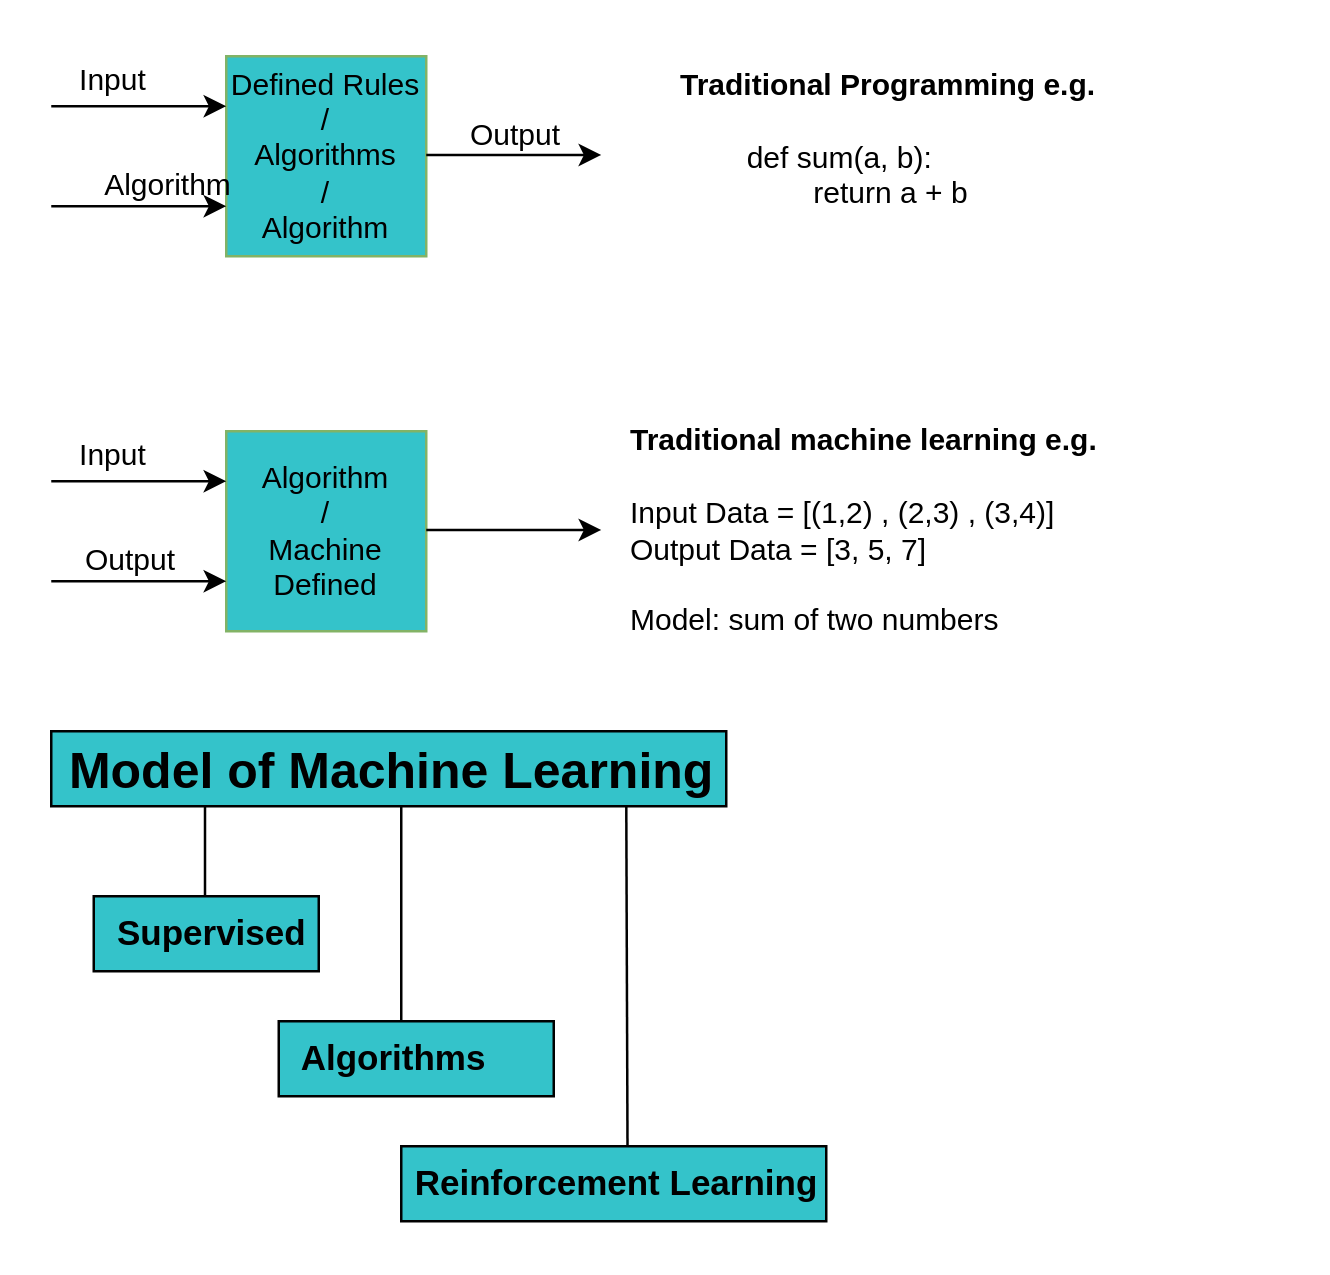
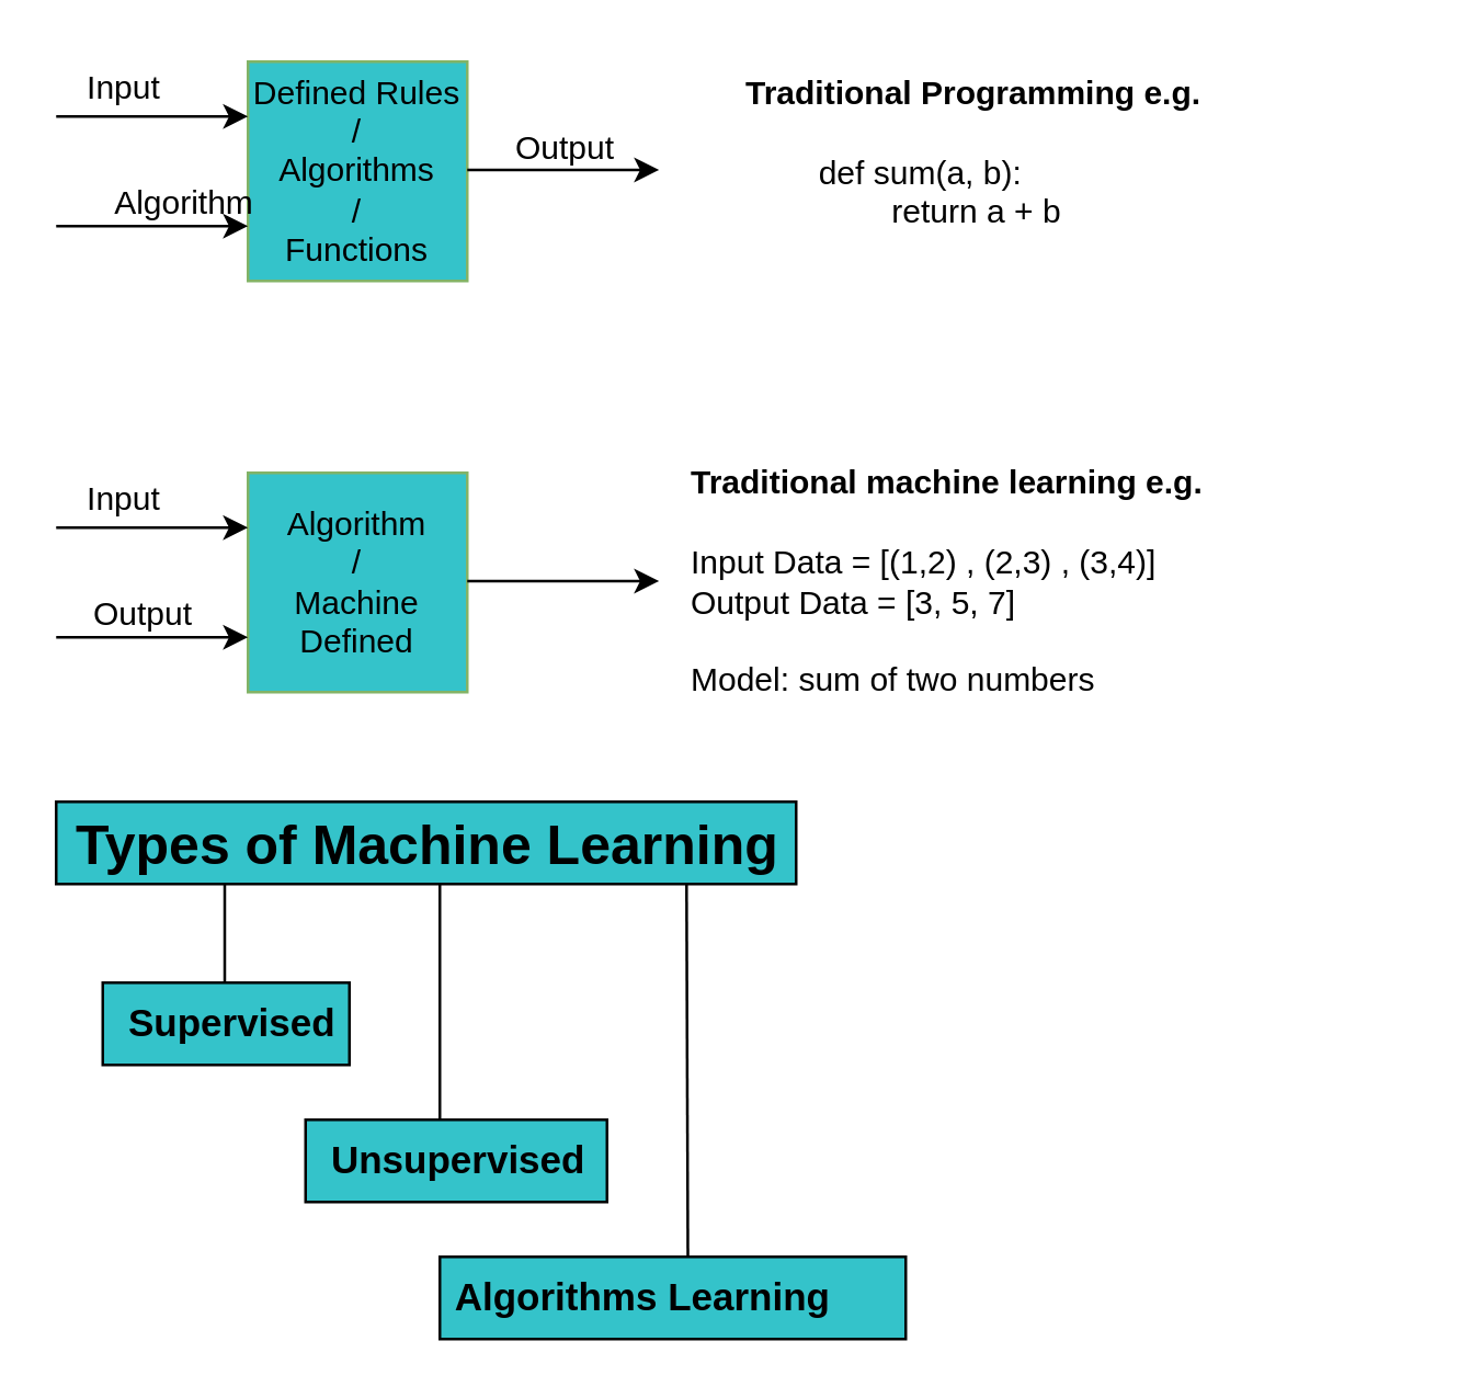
- <mxCell id="5" value="Defined Rules&lt;div&gt;/&lt;/div&gt;&lt;div&gt;Algorithms&lt;/div&gt;&lt;div&gt;/&lt;/div&gt;&lt;div&gt;Algorithm&lt;/div&gt;" style="whiteSpace=wrap;html=1;aspect=fixed;fillColor=light-dark(#34c3ca, #1f2f1e);strokeColor=#82b366;" parent="1" vertex="1"><mxGeometry x="90" y="22" width="80" height="80" as="geometry" /></mxCell>
+ <mxCell id="5" value="Defined Rules&lt;div&gt;/&lt;/div&gt;&lt;div&gt;Algorithms&lt;/div&gt;&lt;div&gt;/&lt;/div&gt;&lt;div&gt;Functions&lt;/div&gt;" style="whiteSpace=wrap;html=1;aspect=fixed;fillColor=light-dark(#34c3ca, #1f2f1e);strokeColor=#82b366;" parent="1" vertex="1"><mxGeometry x="90" y="22" width="80" height="80" as="geometry" /></mxCell>
- <mxCell id="20" value="&lt;b&gt;&lt;font style=&quot;font-size: 20px;&quot;&gt;&amp;nbsp;Model of Machine Learning&lt;/font&gt;&lt;/b&gt;" style="text;html=1;align=left;verticalAlign=middle;whiteSpace=wrap;rounded=0;strokeColor=default;fillColor=light-dark(#34c3ca, #ededed);" vertex="1" parent="1"><mxGeometry x="20" y="292" width="270" height="30" as="geometry" /></mxCell>
+ <mxCell id="20" value="&lt;b&gt;&lt;font style=&quot;font-size: 20px;&quot;&gt;&amp;nbsp;Types of Machine Learning&lt;/font&gt;&lt;/b&gt;" style="text;html=1;align=left;verticalAlign=middle;whiteSpace=wrap;rounded=0;strokeColor=default;fillColor=light-dark(#34c3ca, #ededed);" vertex="1" parent="1"><mxGeometry x="20" y="292" width="270" height="30" as="geometry" /></mxCell>
- <mxCell id="22" value="  Algorithms" style="text;whiteSpace=wrap;strokeColor=default;fontStyle=1;fontSize=14;fillColor=light-dark(#34c3ca, #ededed);" vertex="1" parent="1"><mxGeometry x="111" y="408" width="110" height="30" as="geometry" /></mxCell>
+ <mxCell id="22" value="  Unsupervised" style="text;whiteSpace=wrap;strokeColor=default;fontStyle=1;fontSize=14;fillColor=light-dark(#34c3ca, #ededed);" vertex="1" parent="1"><mxGeometry x="111" y="408" width="110" height="30" as="geometry" /></mxCell>
- <mxCell id="23" value=" Reinforcement Learning" style="text;whiteSpace=wrap;strokeColor=default;fontStyle=1;fontSize=14;fillColor=light-dark(#34c3ca, #ededed);" vertex="1" parent="1"><mxGeometry x="160" y="458" width="170" height="30" as="geometry" /></mxCell>
+ <mxCell id="23" value=" Algorithms Learning" style="text;whiteSpace=wrap;strokeColor=default;fontStyle=1;fontSize=14;fillColor=light-dark(#34c3ca, #ededed);" vertex="1" parent="1"><mxGeometry x="160" y="458" width="170" height="30" as="geometry" /></mxCell>
